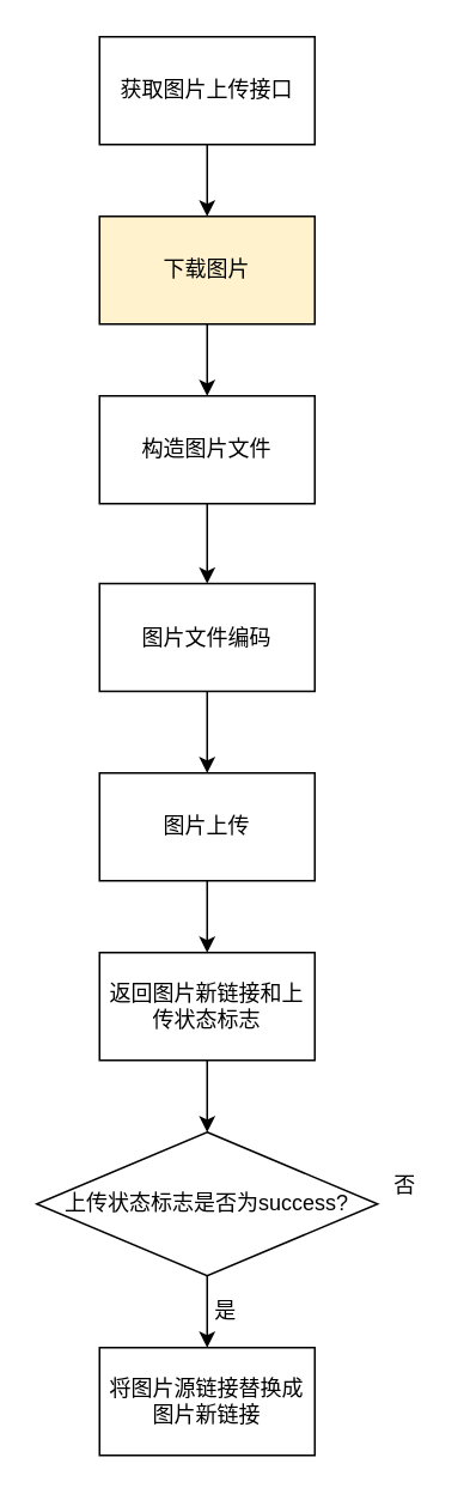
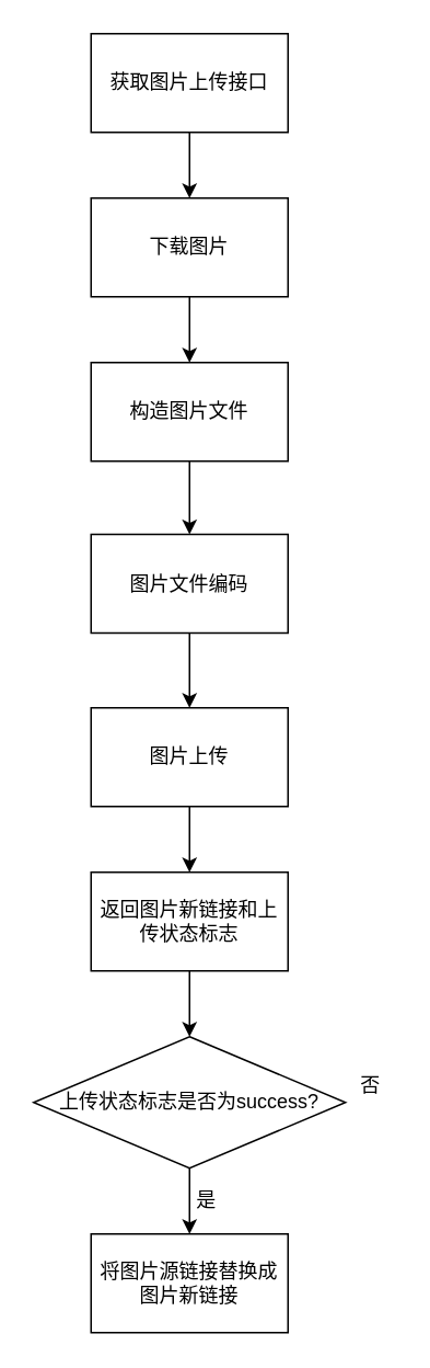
- <mxCell id="5" value="下载图片" style="rounded=0;whiteSpace=wrap;html=1;fillColor=#fff2cc;" parent="1" vertex="1"><mxGeometry x="55" y="120" width="120" height="60" as="geometry" /></mxCell>
+ <mxCell id="5" value="下载图片" style="rounded=0;whiteSpace=wrap;html=1;" parent="1" vertex="1"><mxGeometry x="55" y="120" width="120" height="60" as="geometry" /></mxCell>
